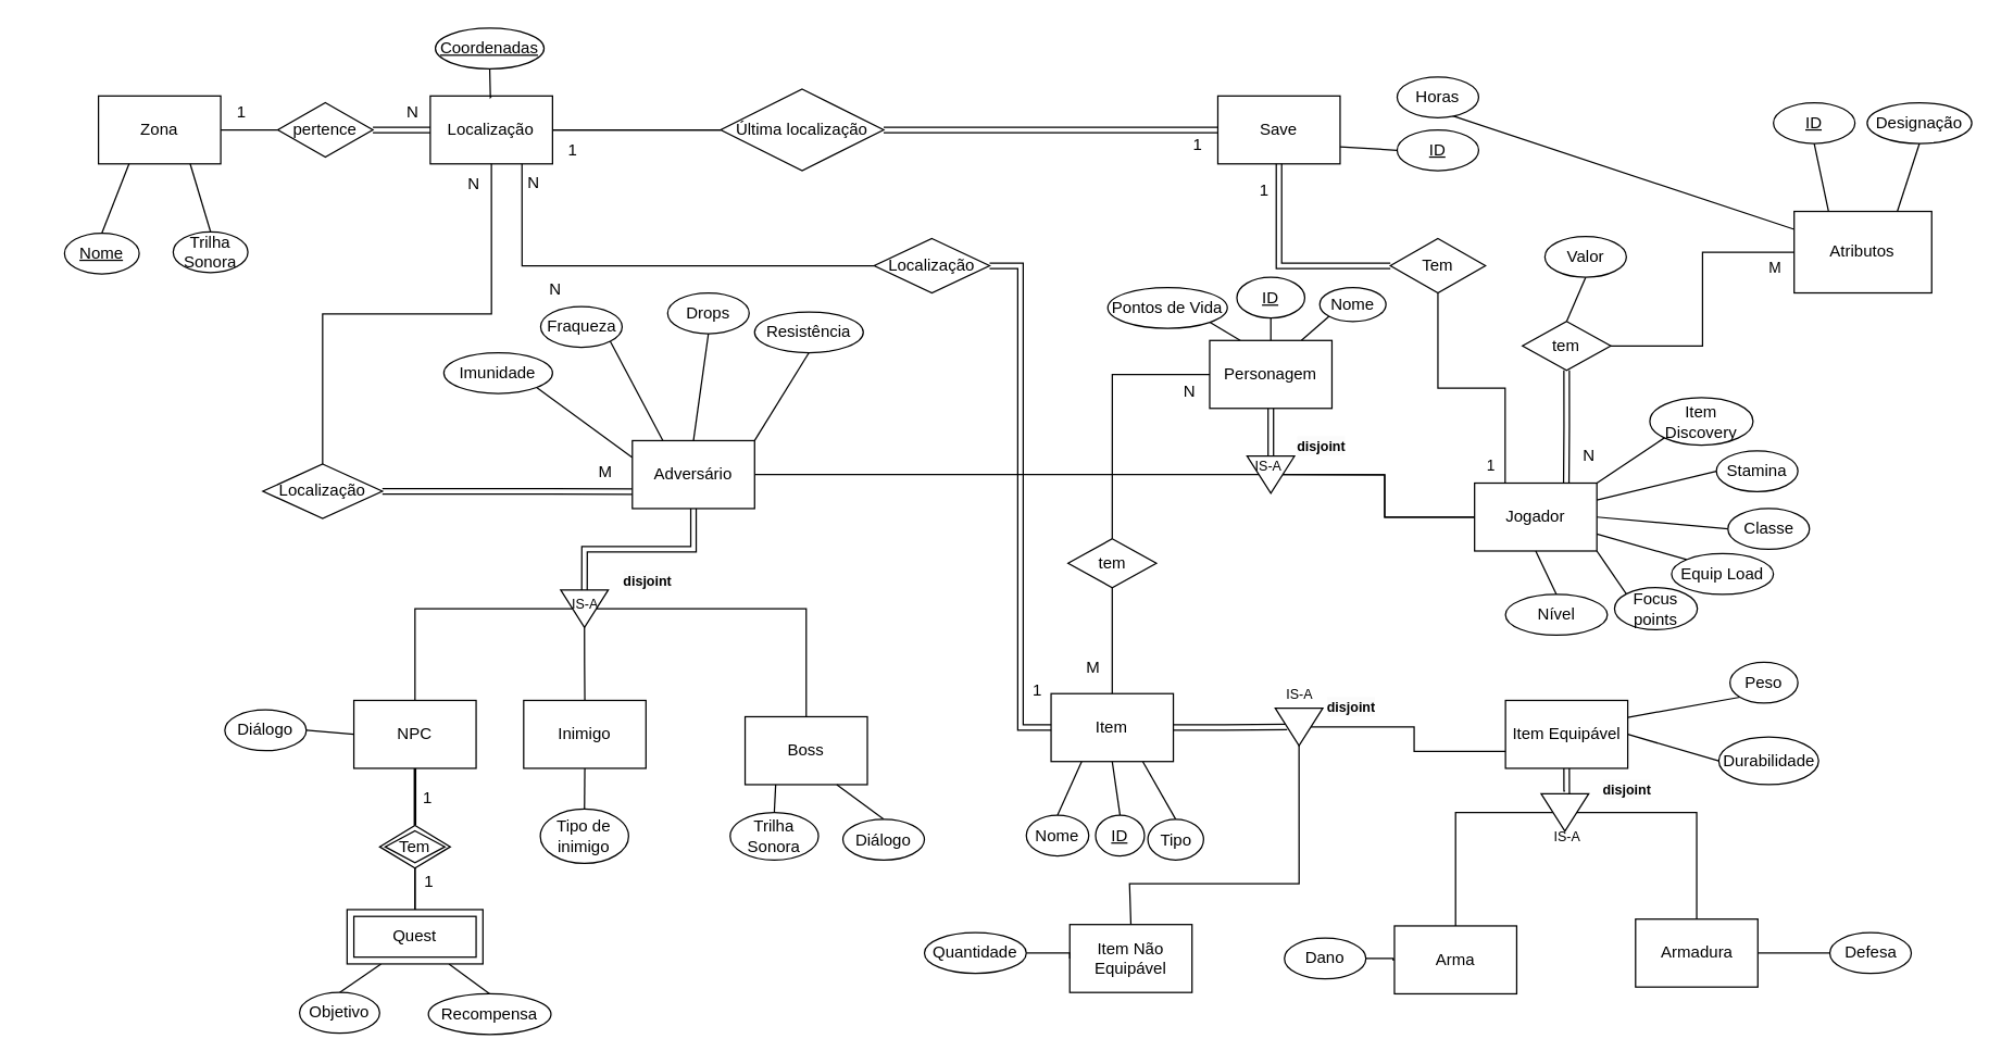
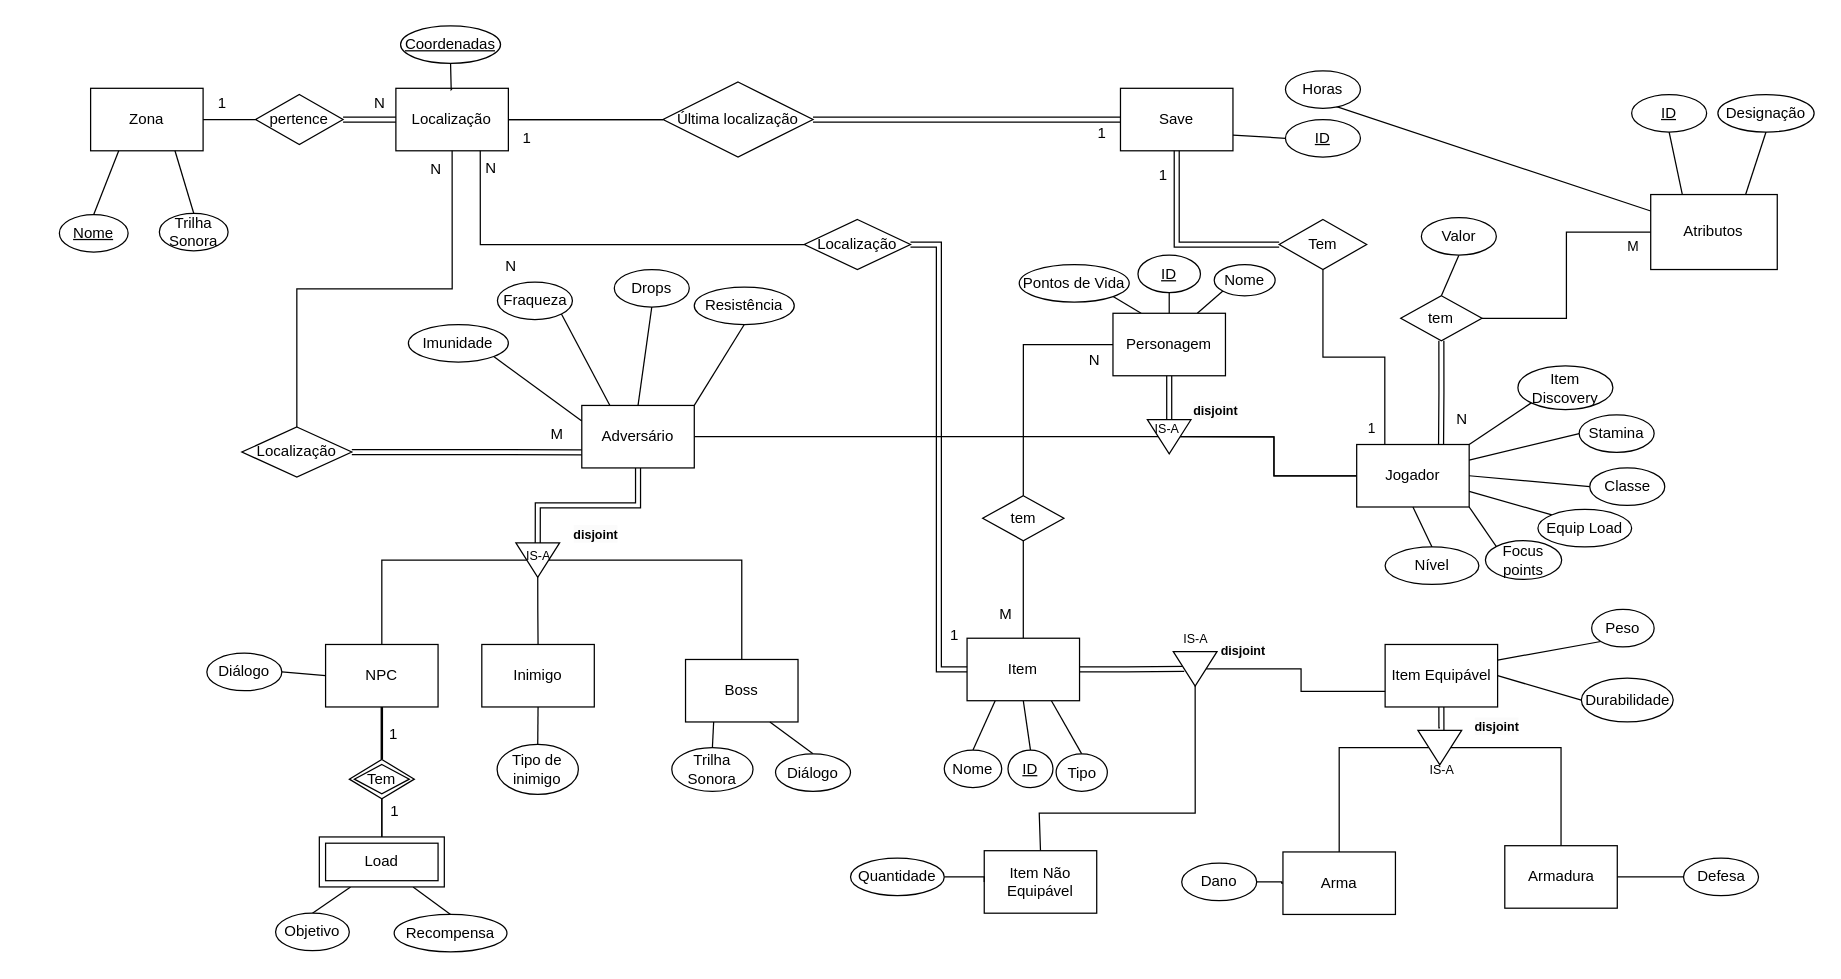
- <mxCell id="154" value="Quest" style="shape=ext;margin=3;double=1;whiteSpace=wrap;html=1;align=center;" vertex="1" parent="1"><mxGeometry x="255" y="669" width="100" height="40" as="geometry" /></mxCell>
+ <mxCell id="154" value="Load" style="shape=ext;margin=3;double=1;whiteSpace=wrap;html=1;align=center;" vertex="1" parent="1"><mxGeometry x="255" y="669" width="100" height="40" as="geometry" /></mxCell>
